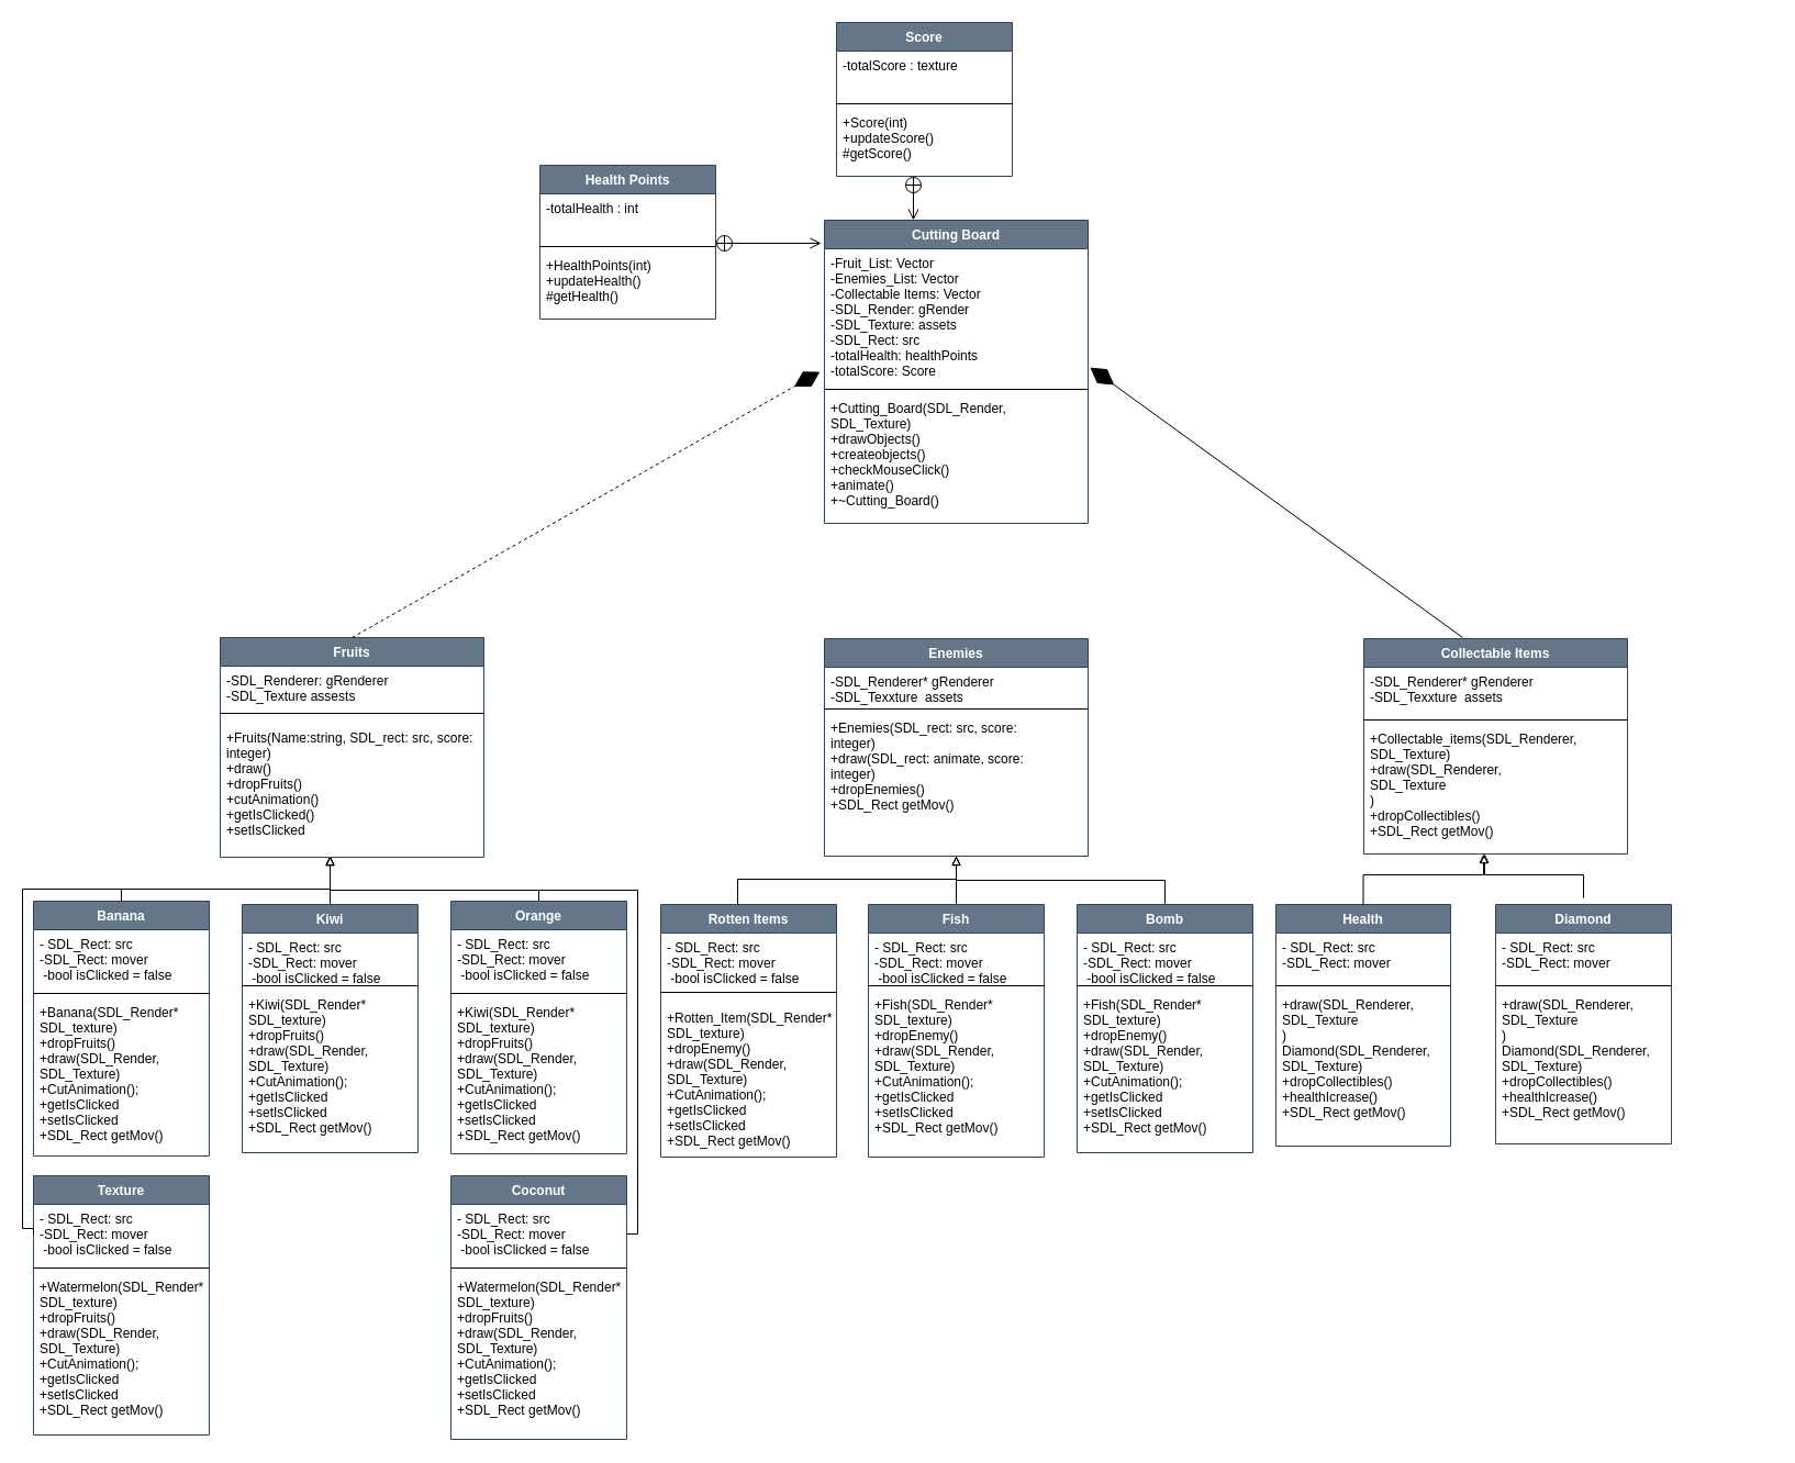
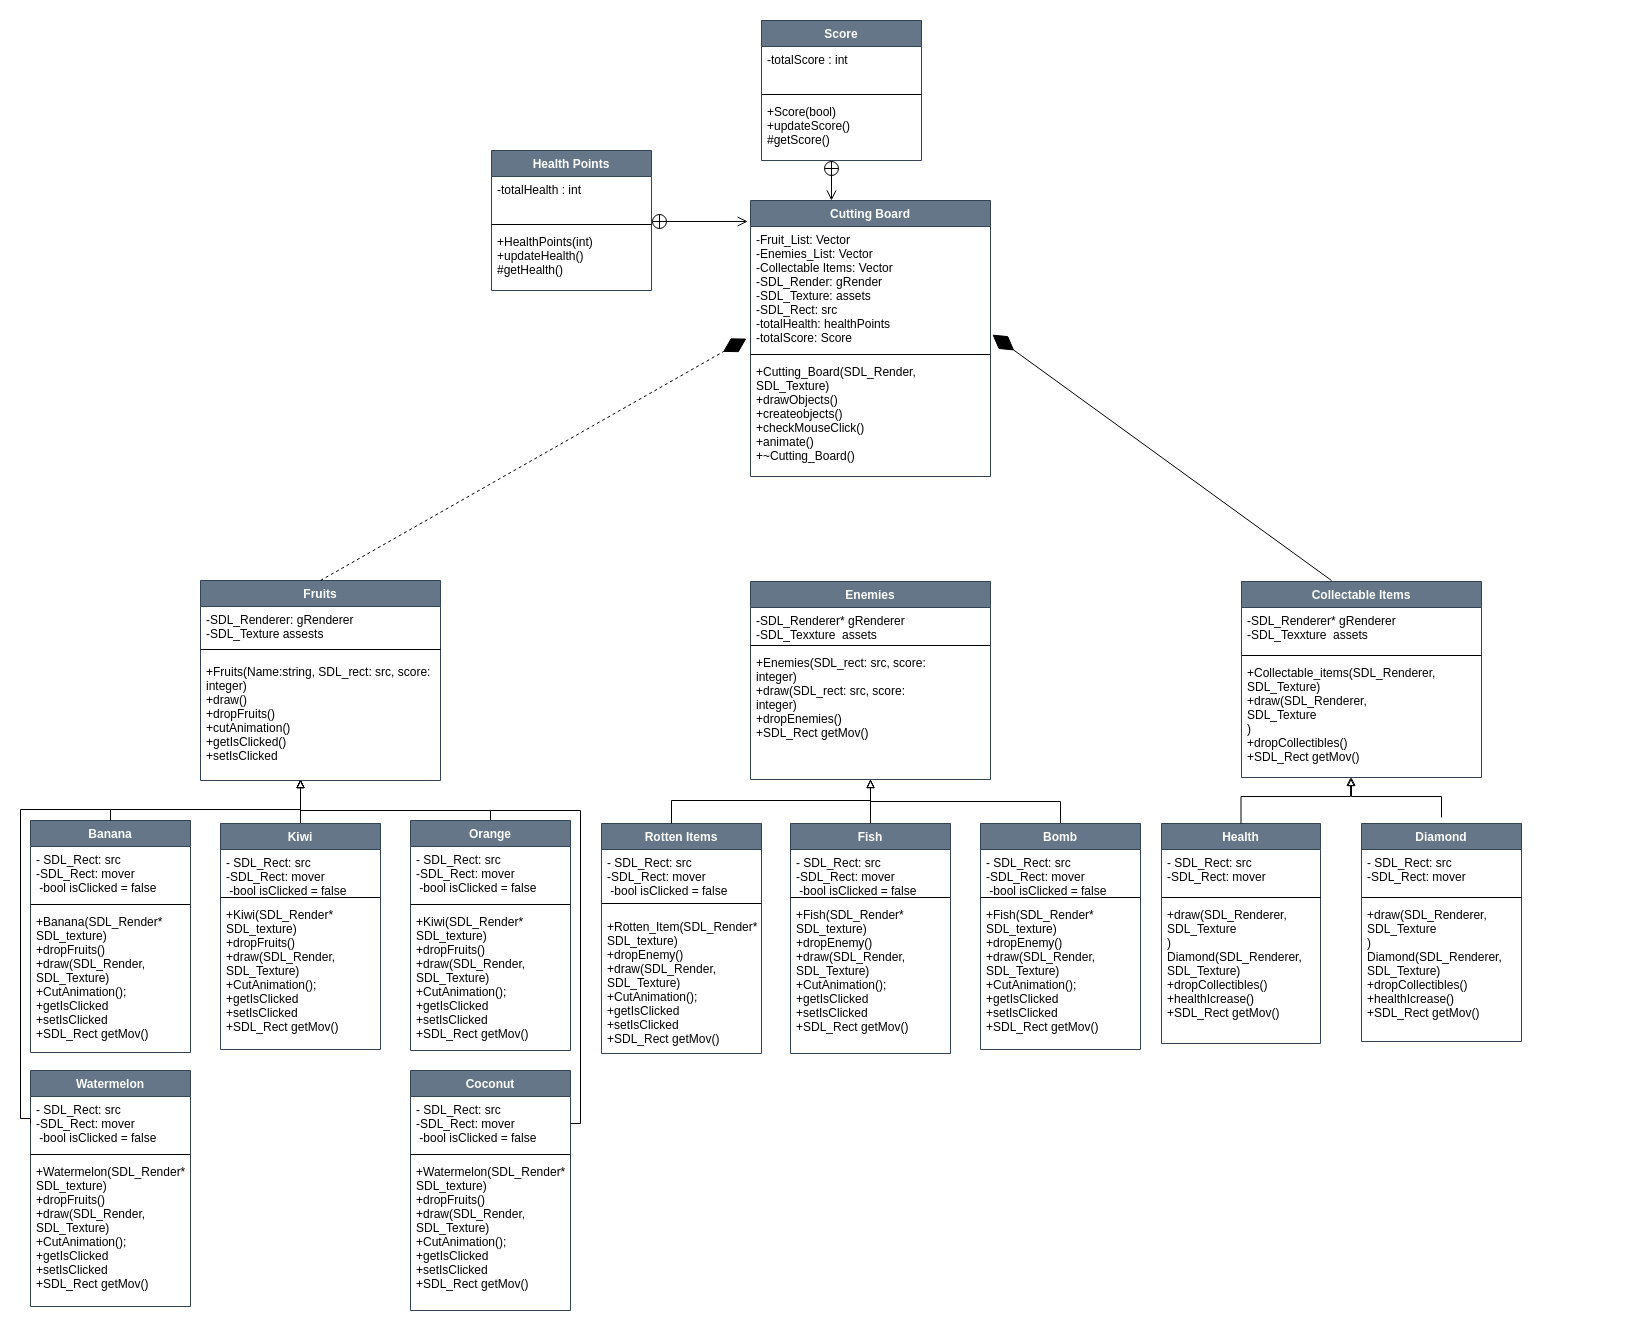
- <mxCell id="75" value="-totalScore : texture" style="text;strokeColor=none;fillColor=none;align=left;verticalAlign=top;spacingLeft=4;spacingRight=4;overflow=hidden;rotatable=0;points=[[0,0.5],[1,0.5]];portConstraint=eastwest;" vertex="1" parent="74"><mxGeometry y="26" width="160" height="44" as="geometry" /></mxCell>
+ <mxCell id="75" value="-totalScore : int" style="text;strokeColor=none;fillColor=none;align=left;verticalAlign=top;spacingLeft=4;spacingRight=4;overflow=hidden;rotatable=0;points=[[0,0.5],[1,0.5]];portConstraint=eastwest;" vertex="1" parent="74"><mxGeometry y="26" width="160" height="44" as="geometry" /></mxCell>
- <mxCell id="77" value="+Score(int)&#10;+updateScore()&#10;#getScore()" style="text;strokeColor=none;fillColor=none;align=left;verticalAlign=top;spacingLeft=4;spacingRight=4;overflow=hidden;rotatable=0;points=[[0,0.5],[1,0.5]];portConstraint=eastwest;" vertex="1" parent="74"><mxGeometry y="78" width="160" height="62" as="geometry" /></mxCell>
+ <mxCell id="77" value="+Score(bool)&#10;+updateScore()&#10;#getScore()" style="text;strokeColor=none;fillColor=none;align=left;verticalAlign=top;spacingLeft=4;spacingRight=4;overflow=hidden;rotatable=0;points=[[0,0.5],[1,0.5]];portConstraint=eastwest;" vertex="1" parent="74"><mxGeometry y="78" width="160" height="62" as="geometry" /></mxCell>
- <mxCell id="53" value="+Enemies(SDL_rect: src, score: &#10;integer)&#10;+draw(SDL_rect: animate, score: &#10;integer)&#10;+dropEnemies()&#10;+SDL_Rect getMov()&#10;&#10;" style="text;strokeColor=none;fillColor=none;align=left;verticalAlign=top;spacingLeft=4;spacingRight=4;overflow=hidden;rotatable=0;points=[[0,0.5],[1,0.5]];portConstraint=eastwest;" parent="50" vertex="1"><mxGeometry y="68" width="240" height="130" as="geometry" /></mxCell>
+ <mxCell id="53" value="+Enemies(SDL_rect: src, score: &#10;integer)&#10;+draw(SDL_rect: src, score: &#10;integer)&#10;+dropEnemies()&#10;+SDL_Rect getMov()&#10;&#10;" style="text;strokeColor=none;fillColor=none;align=left;verticalAlign=top;spacingLeft=4;spacingRight=4;overflow=hidden;rotatable=0;points=[[0,0.5],[1,0.5]];portConstraint=eastwest;" parent="50" vertex="1"><mxGeometry y="68" width="240" height="130" as="geometry" /></mxCell>
- <mxCell id="11" value="Texture" style="swimlane;fontStyle=1;align=center;verticalAlign=top;childLayout=stackLayout;horizontal=1;startSize=26;horizontalStack=0;resizeParent=1;resizeParentMax=0;resizeLast=0;collapsible=1;marginBottom=0;hachureGap=4;pointerEvents=0;fillColor=#647687;strokeColor=#314354;fontColor=#ffffff;" parent="1" vertex="1"><mxGeometry x="30" y="1070" width="160" height="236" as="geometry" /></mxCell>
+ <mxCell id="11" value="Watermelon" style="swimlane;fontStyle=1;align=center;verticalAlign=top;childLayout=stackLayout;horizontal=1;startSize=26;horizontalStack=0;resizeParent=1;resizeParentMax=0;resizeLast=0;collapsible=1;marginBottom=0;hachureGap=4;pointerEvents=0;fillColor=#647687;strokeColor=#314354;fontColor=#ffffff;" parent="1" vertex="1"><mxGeometry x="30" y="1070" width="160" height="236" as="geometry" /></mxCell>
